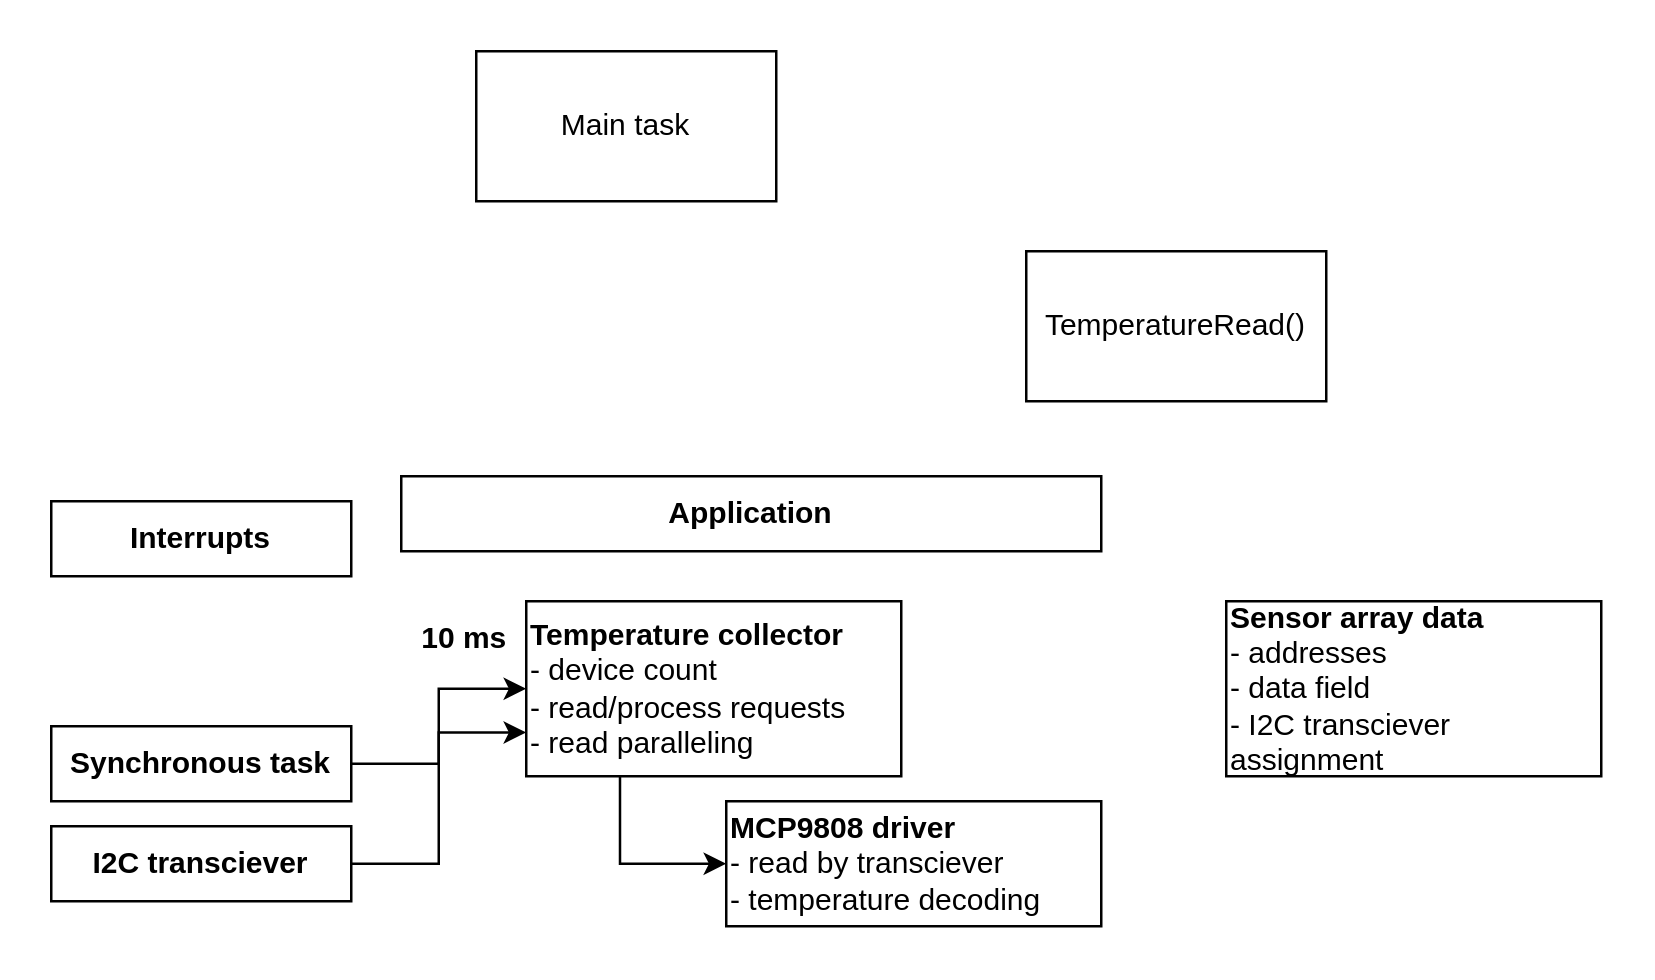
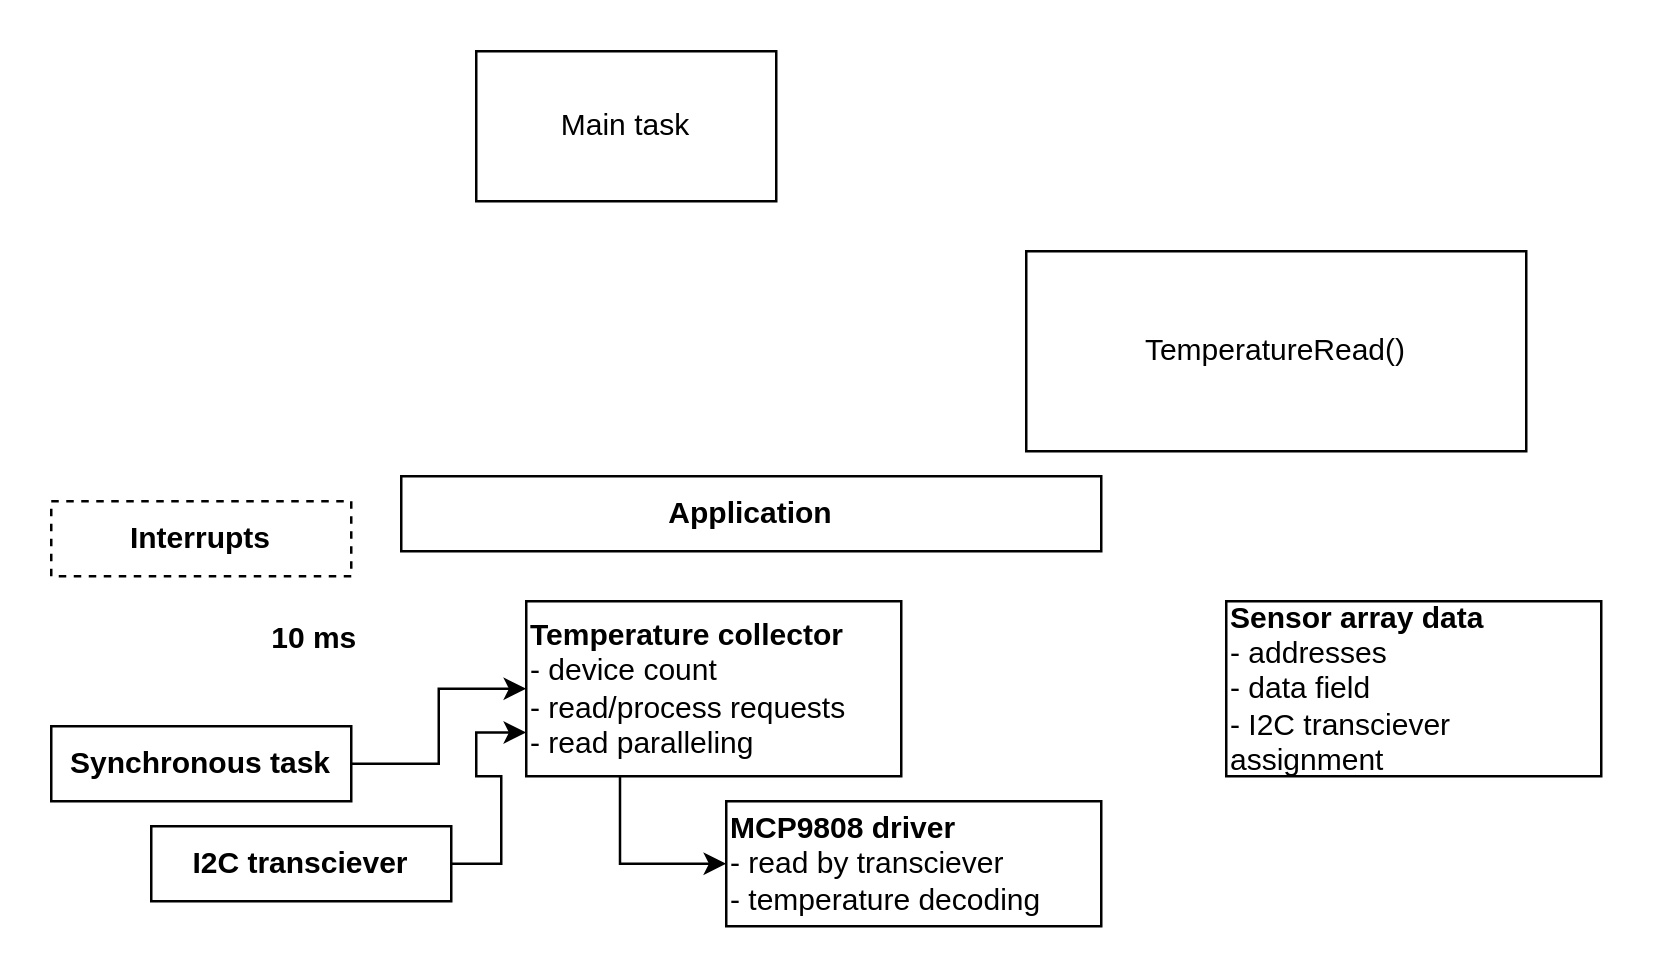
- <mxCell id="3" value="TemperatureRead()" style="rounded=0;whiteSpace=wrap;html=1;" parent="1" vertex="1"><mxGeometry x="410" y="100" width="120" height="60" as="geometry" /></mxCell>
+ <mxCell id="3" value="TemperatureRead()" style="rounded=0;whiteSpace=wrap;html=1;" parent="1" vertex="1"><mxGeometry x="410" y="100" width="200" height="80" as="geometry" /></mxCell>
- <mxCell id="9" value="&lt;b&gt;Interrupts&lt;/b&gt;" style="rounded=0;whiteSpace=wrap;html=1;" vertex="1" parent="1"><mxGeometry x="20" y="200" width="120" height="30" as="geometry" /></mxCell>
+ <mxCell id="9" value="&lt;b&gt;Interrupts&lt;/b&gt;" style="rounded=0;whiteSpace=wrap;html=1;dashed=1;" vertex="1" parent="1"><mxGeometry x="20" y="200" width="120" height="30" as="geometry" /></mxCell>
- <mxCell id="10" value="&lt;b&gt;10 ms&lt;/b&gt;" style="text;html=1;align=center;verticalAlign=middle;resizable=0;points=[];autosize=1;" vertex="1" parent="1"><mxGeometry x="160" y="245" width="50" height="20" as="geometry" /></mxCell>
+ <mxCell id="10" value="&lt;b&gt;10 ms&lt;/b&gt;" style="text;html=1;align=center;verticalAlign=middle;resizable=0;points=[];autosize=1;" vertex="1" parent="1"><mxGeometry x="100" y="245" width="50" height="20" as="geometry" /></mxCell>
- <mxCell id="14" value="&lt;b&gt;I2C transciever&lt;/b&gt;" style="rounded=0;whiteSpace=wrap;html=1;" vertex="1" parent="1"><mxGeometry x="20" y="330" width="120" height="30" as="geometry" /></mxCell>
+ <mxCell id="14" value="&lt;b&gt;I2C transciever&lt;/b&gt;" style="rounded=0;whiteSpace=wrap;html=1;" vertex="1" parent="1"><mxGeometry x="60" y="330" width="120" height="30" as="geometry" /></mxCell>
